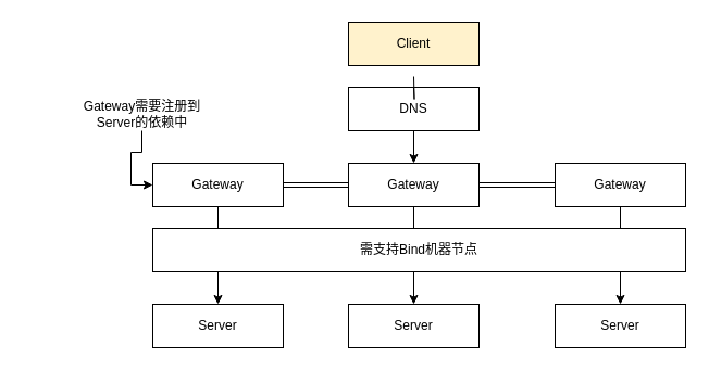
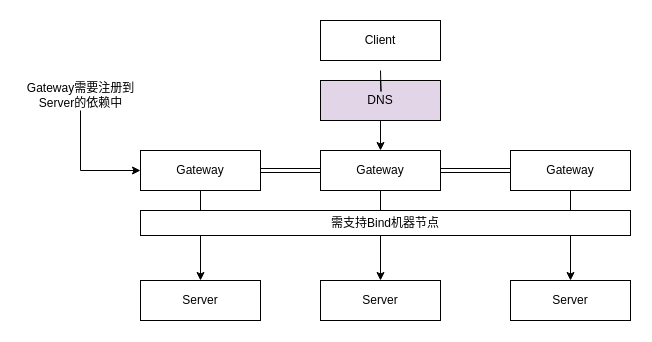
- <mxCell id="3" value="Client" style="rounded=0;whiteSpace=wrap;html=1;arcSize=15;metaEdit=0;direction=west;fillColor=#fff2cc;" vertex="1" parent="1"><mxGeometry x="320" y="20" width="120" height="40" as="geometry" /></mxCell>
+ <mxCell id="3" value="Client" style="rounded=0;whiteSpace=wrap;html=1;arcSize=15;metaEdit=0;direction=west;" vertex="1" parent="1"><mxGeometry x="320" y="20" width="120" height="40" as="geometry" /></mxCell>
- <mxCell id="16" value="DNS" style="rounded=0;whiteSpace=wrap;html=1;arcSize=15;metaEdit=0;direction=west;" vertex="1" parent="1"><mxGeometry x="320" y="80" width="120" height="40" as="geometry" /></mxCell>
+ <mxCell id="16" value="DNS" style="rounded=0;whiteSpace=wrap;html=1;arcSize=15;metaEdit=0;direction=west;fillColor=#e1d5e7;" vertex="1" parent="1"><mxGeometry x="320" y="80" width="120" height="40" as="geometry" /></mxCell>
- <mxCell id="19" value="Gateway需要注册到&lt;br&gt;Server的依赖中" style="text;html=1;resizable=0;autosize=1;align=center;verticalAlign=middle;points=[];rounded=0;fillColor=none;" vertex="1" parent="1"><mxGeometry x="70" y="90" width="120" height="30" as="geometry" /></mxCell>
+ <mxCell id="19" value="Gateway需要注册到&lt;br&gt;Server的依赖中" style="text;html=1;resizable=0;autosize=1;align=center;verticalAlign=middle;points=[];rounded=0;fillColor=none;" vertex="1" parent="1"><mxGeometry x="20" y="80" width="120" height="30" as="geometry" /></mxCell>
- <mxCell id="15" value="需支持Bind机器节点" style="rounded=0;whiteSpace=wrap;html=1;direction=north;arcSize=15;metaEdit=0;" vertex="1" parent="1"><mxGeometry x="140" y="210" width="490" height="40" as="geometry" /></mxCell>
+ <mxCell id="15" value="需支持Bind机器节点" style="rounded=0;whiteSpace=wrap;html=1;direction=north;arcSize=15;metaEdit=0;" vertex="1" parent="1"><mxGeometry x="140" y="210" width="490" height="25" as="geometry" /></mxCell>
